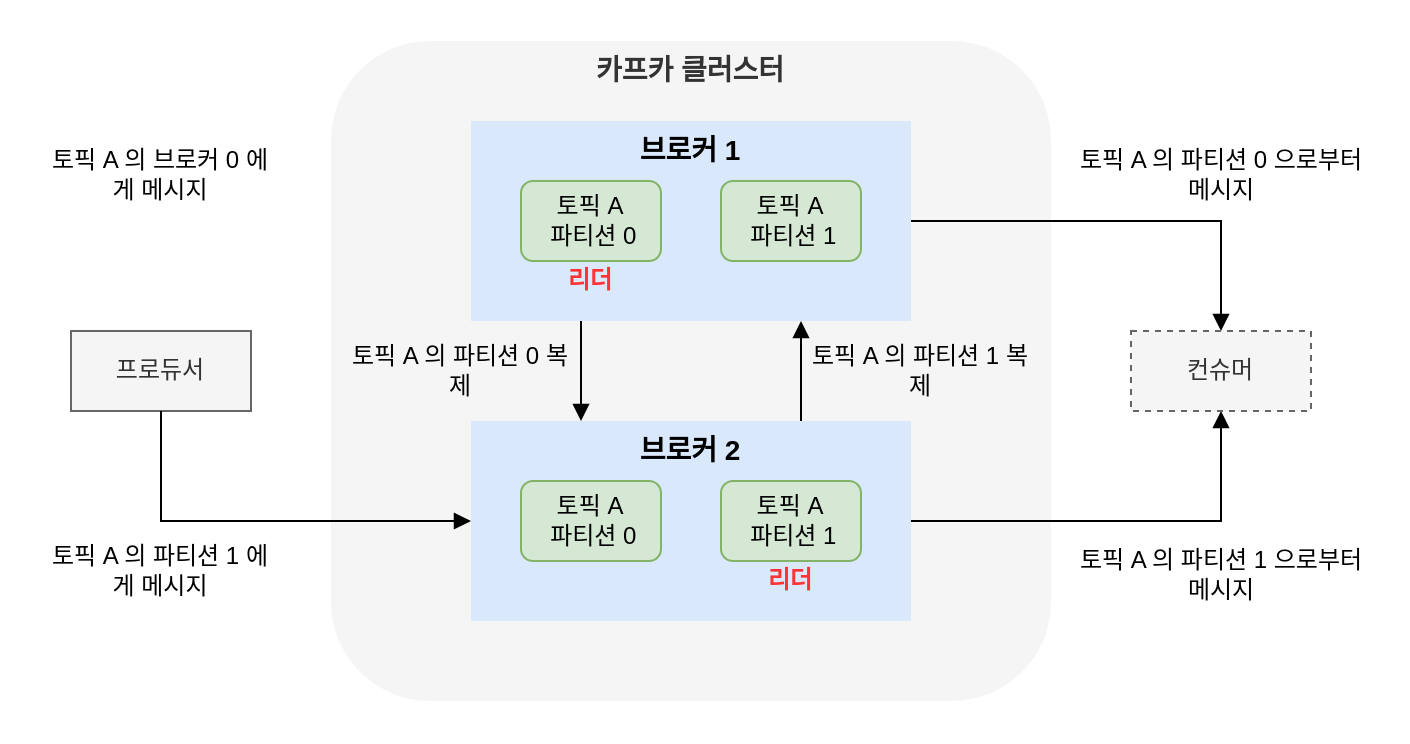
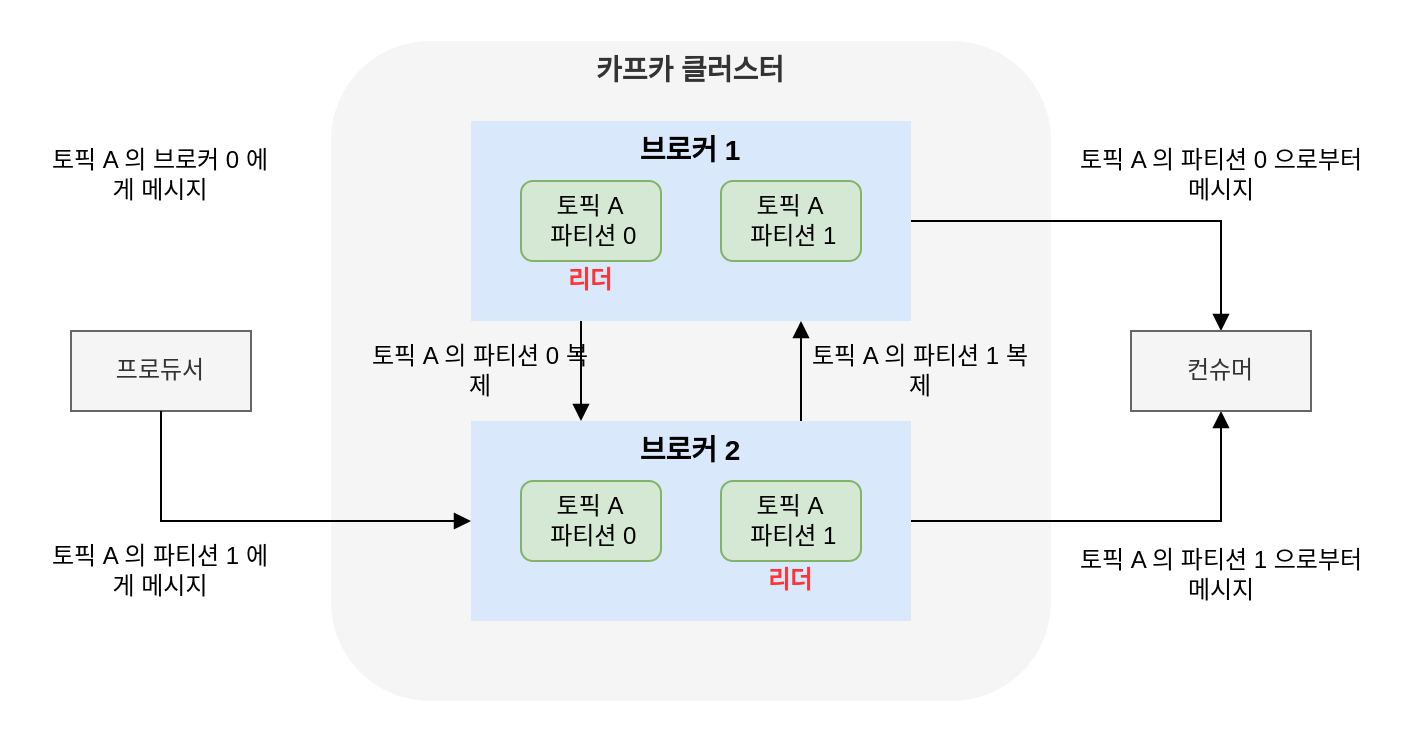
- <mxCell id="15" value="토픽 A 의 파티션 0 복제" style="text;html=1;strokeColor=none;fillColor=none;align=center;verticalAlign=middle;whiteSpace=wrap;rounded=0;" vertex="1" parent="1"><mxGeometry x="170" y="175" width="120" height="20" as="geometry" /></mxCell>
+ <mxCell id="15" value="토픽 A 의 파티션 0 복제" style="text;html=1;strokeColor=none;fillColor=none;align=center;verticalAlign=middle;whiteSpace=wrap;rounded=0;" vertex="1" parent="1"><mxGeometry x="180" y="175" width="120" height="20" as="geometry" /></mxCell>
- <mxCell id="18" value="컨슈머" style="rounded=0;whiteSpace=wrap;html=1;fillColor=#f5f5f5;fontColor=#333333;strokeColor=#666666;dashed=1;" vertex="1" parent="1"><mxGeometry x="565" y="165" width="90" height="40" as="geometry" /></mxCell>
+ <mxCell id="18" value="컨슈머" style="rounded=0;whiteSpace=wrap;html=1;fillColor=#f5f5f5;fontColor=#333333;strokeColor=#666666;" vertex="1" parent="1"><mxGeometry x="565" y="165" width="90" height="40" as="geometry" /></mxCell>
